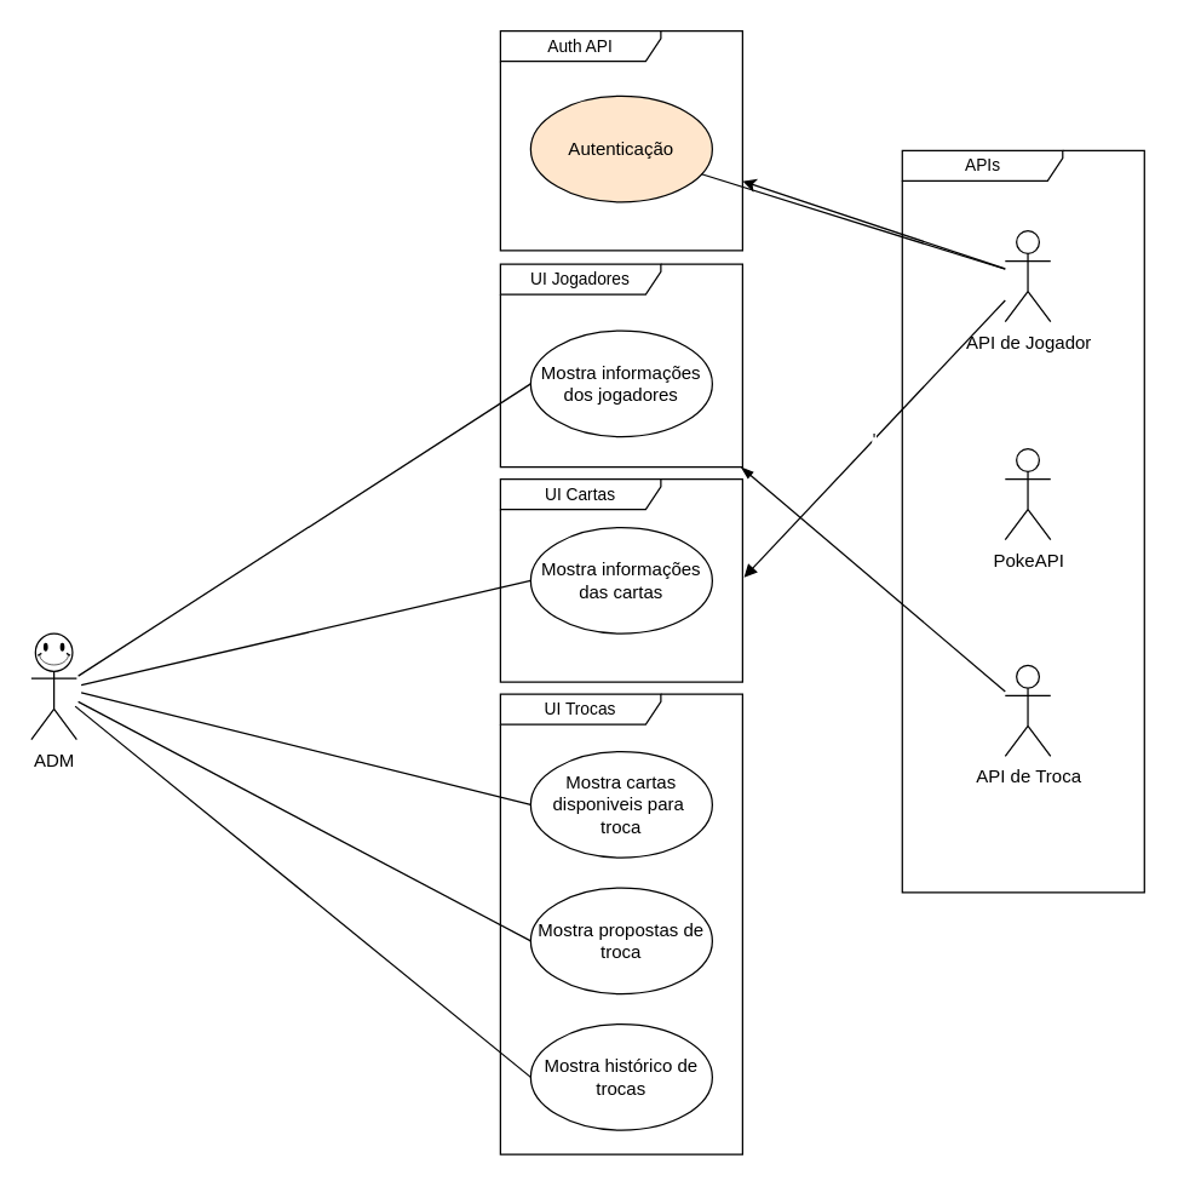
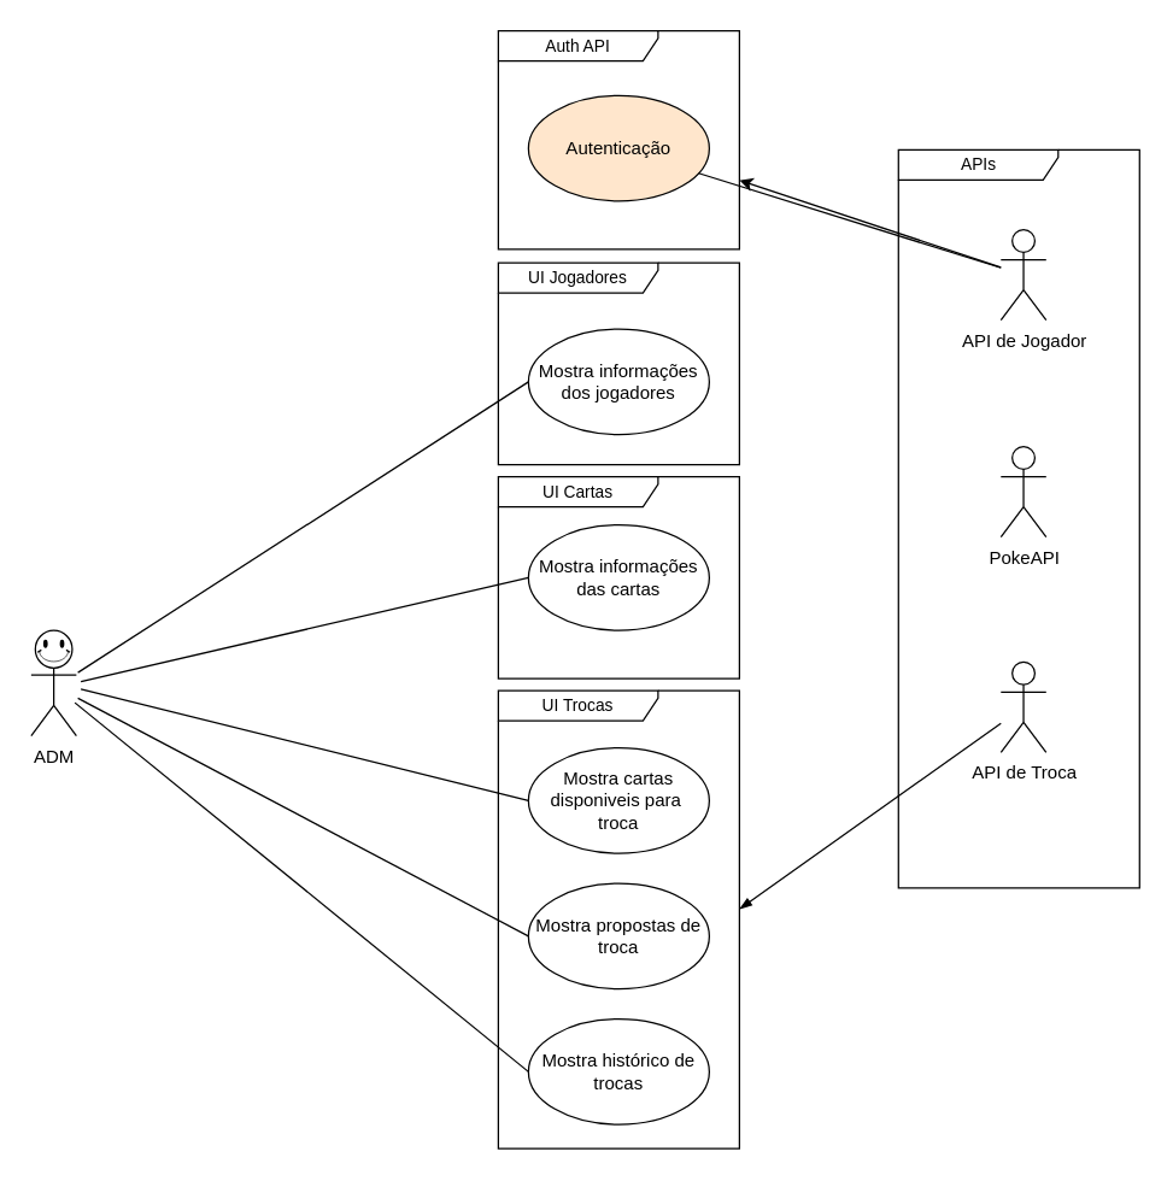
- <mxCell id="23" value="'" style="rounded=0;orthogonalLoop=1;jettySize=auto;html=1;entryX=1.006;entryY=0.484;entryDx=0;entryDy=0;entryPerimeter=0;endArrow=block;endFill=1;" edge="1" parent="1" source="16" target="21"><mxGeometry relative="1" as="geometry" /></mxCell>
- <mxCell id="19" style="edgeStyle=none;curved=1;rounded=0;orthogonalLoop=1;jettySize=auto;html=1;fontSize=12;endArrow=blockThin;endFill=1;" parent="1" source="18" target="13" edge="1"><mxGeometry relative="1" as="geometry" /></mxCell>
+ <mxCell id="19" style="edgeStyle=none;curved=1;rounded=0;orthogonalLoop=1;jettySize=auto;html=1;entryX=1;entryY=0.477;entryDx=0;entryDy=0;entryPerimeter=0;fontSize=12;endArrow=blockThin;endFill=1;" parent="1" source="18" target="20" edge="1"><mxGeometry relative="1" as="geometry" /></mxCell>
